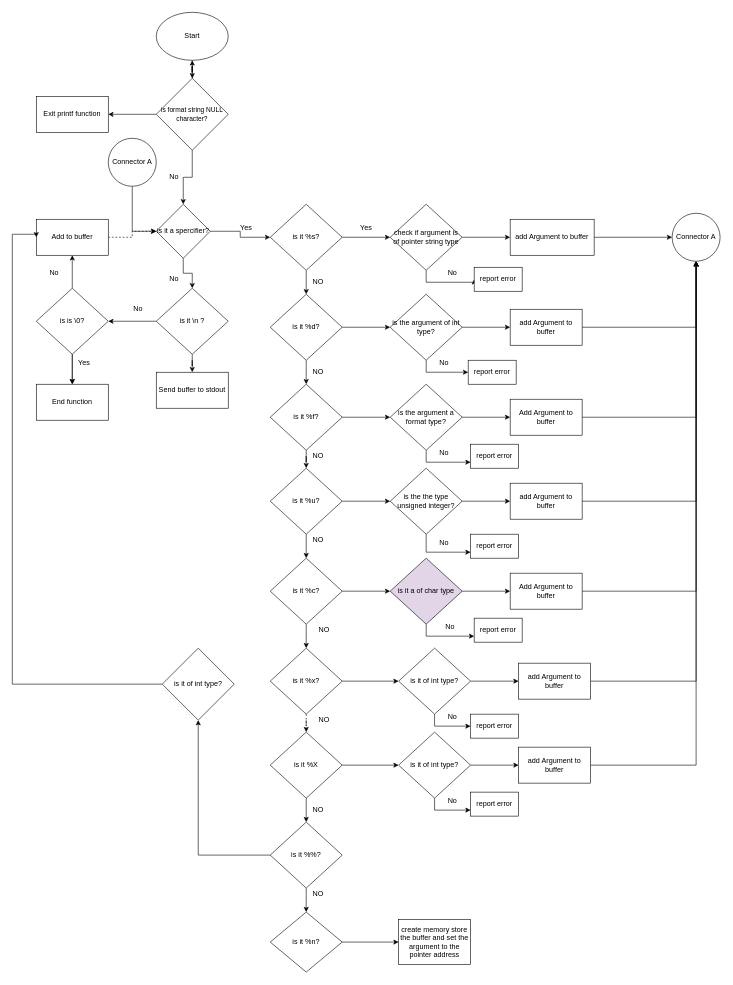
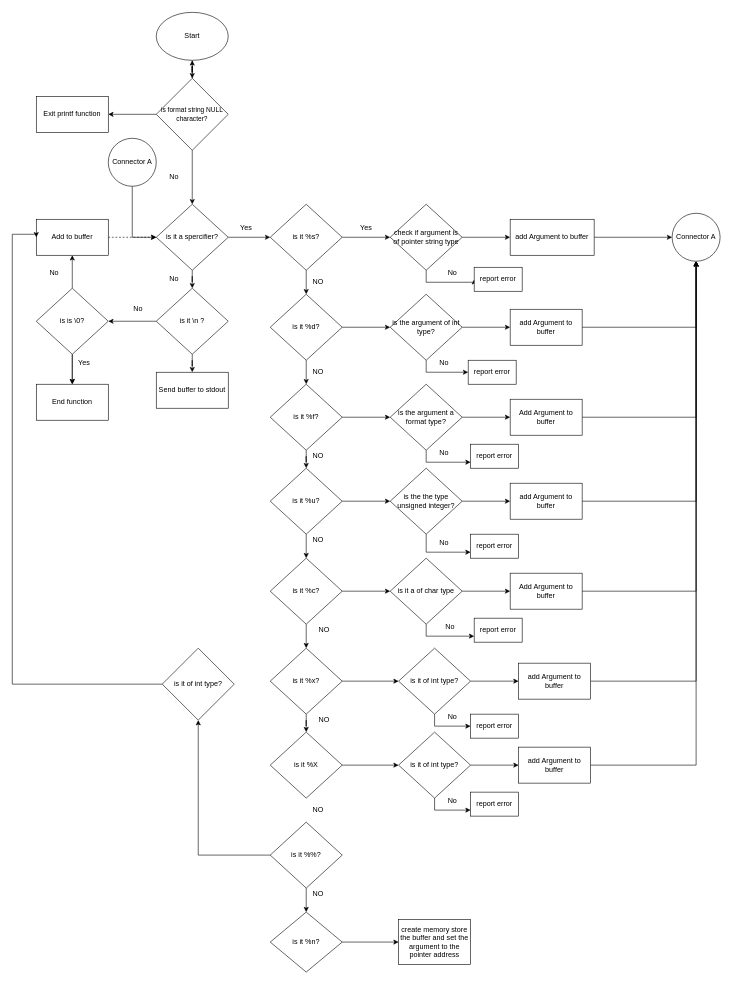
- <mxCell id="18" value="is it a spercifier?" style="rhombus;whiteSpace=wrap;html=1;rounded=0;" vertex="1" parent="1"><mxGeometry x="260" y="340" width="90" height="90" as="geometry" /></mxCell>
+ <mxCell id="18" value="is it a spercifier?" style="rhombus;whiteSpace=wrap;html=1;rounded=0;" vertex="1" parent="1"><mxGeometry x="260" y="340" width="120" height="110" as="geometry" /></mxCell>
- <mxCell id="76" value="is it a of char type" style="rhombus;whiteSpace=wrap;html=1;rounded=0;aspect=fixed;fillColor=#e1d5e7;" vertex="1" parent="1"><mxGeometry x="650" y="930" width="120" height="110" as="geometry" /></mxCell>
+ <mxCell id="76" value="is it a of char type" style="rhombus;whiteSpace=wrap;html=1;rounded=0;aspect=fixed;" vertex="1" parent="1"><mxGeometry x="650" y="930" width="120" height="110" as="geometry" /></mxCell>
- <mxCell id="37" value="" style="edgeStyle=orthogonalEdgeStyle;rounded=0;orthogonalLoop=1;jettySize=auto;html=1;dashed=1;" edge="1" parent="1" source="39" target="42"><mxGeometry relative="1" as="geometry" /></mxCell>
+ <mxCell id="37" value="" style="edgeStyle=orthogonalEdgeStyle;rounded=0;orthogonalLoop=1;jettySize=auto;html=1;" edge="1" parent="1" source="39" target="42"><mxGeometry relative="1" as="geometry" /></mxCell>
- <mxCell id="40" value="" style="edgeStyle=orthogonalEdgeStyle;rounded=0;orthogonalLoop=1;jettySize=auto;html=1;" edge="1" parent="1" source="42" target="45"><mxGeometry relative="1" as="geometry" /></mxCell>
